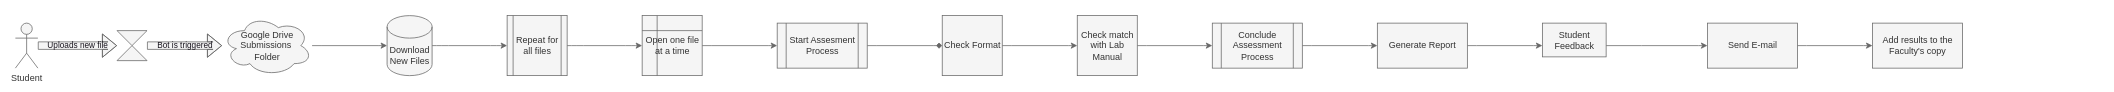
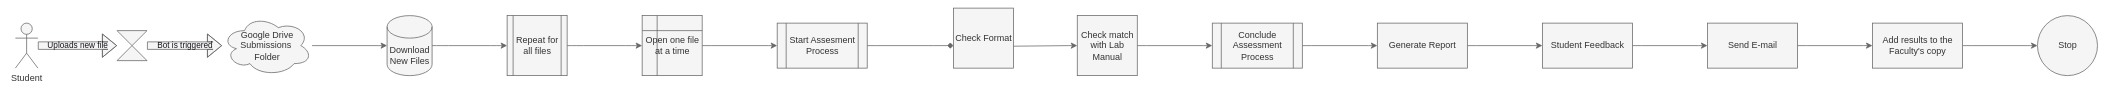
- <mxCell id="19" value="Student Feedback" style="whiteSpace=wrap;html=1;backgroundOutline=1;rounded=0;fillColor=#f5f5f5;fontColor=#333333;strokeColor=#666666;labelBackgroundColor=none;labelBorderColor=none;" vertex="1" parent="1"><mxGeometry x="2055.5" y="30" width="85" height="45" as="geometry" /></mxCell>
+ <mxCell id="19" value="Student Feedback" style="whiteSpace=wrap;html=1;backgroundOutline=1;rounded=0;fillColor=#f5f5f5;fontColor=#333333;strokeColor=#666666;labelBackgroundColor=none;labelBorderColor=none;" vertex="1" parent="1"><mxGeometry x="2055.5" y="30" width="120" height="60" as="geometry" /></mxCell>
- <mxCell id="7" value="Check Format" style="whiteSpace=wrap;html=1;rounded=0;fillColor=#f5f5f5;fontColor=#333333;strokeColor=#666666;labelBackgroundColor=none;labelBorderColor=none;" vertex="1" parent="1"><mxGeometry x="1255.5" y="20" width="80" height="80" as="geometry" /></mxCell>
+ <mxCell id="7" value="Check Format" style="whiteSpace=wrap;html=1;rounded=0;fillColor=#f5f5f5;fontColor=#333333;strokeColor=#666666;labelBackgroundColor=none;labelBorderColor=none;" vertex="1" parent="1"><mxGeometry x="1270.5" y="10" width="80" height="80" as="geometry" /></mxCell>
+ <mxCell id="22" style="edgeStyle=none;html=1;labelBackgroundColor=none;labelBorderColor=none;fontColor=#18141D;noEdgeStyle=1;orthogonal=1;fillColor=#f5f5f5;strokeColor=#666666;" edge="1" parent="1" source="23" target="26"><mxGeometry relative="1" as="geometry"><Array as="points"><mxPoint x="2627.5" y="60" /><mxPoint x="2703.5" y="60" /></Array></mxGeometry></mxCell>
+ <mxCell id="26" value="Stop" style="ellipse;whiteSpace=wrap;html=1;rounded=0;fillColor=#f5f5f5;fontColor=#333333;strokeColor=#666666;labelBackgroundColor=none;labelBorderColor=none;" vertex="1" parent="1"><mxGeometry x="2715.5" y="20" width="80" height="80" as="geometry" /></mxCell>
